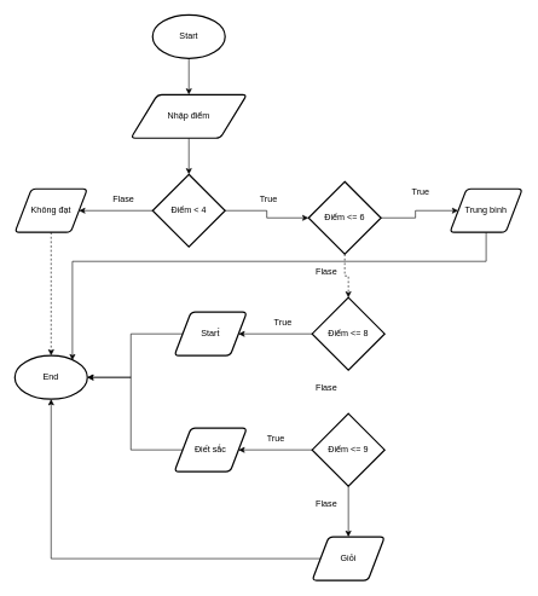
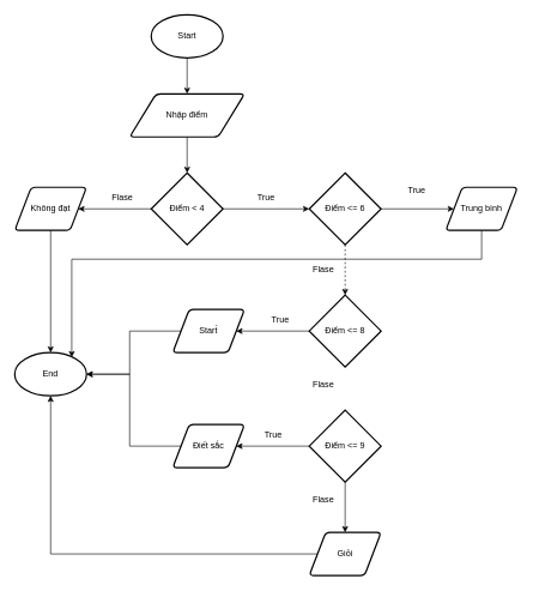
- <mxCell id="14" value="Điểm &amp;lt;= 6" style="strokeWidth=2;html=1;shape=mxgraph.flowchart.decision;whiteSpace=wrap;" vertex="1" parent="1"><mxGeometry x="425" y="250" width="100" height="100" as="geometry" /></mxCell>
+ <mxCell id="14" value="Điểm &amp;lt;= 6" style="strokeWidth=2;html=1;shape=mxgraph.flowchart.decision;whiteSpace=wrap;" vertex="1" parent="1"><mxGeometry x="430" y="240" width="100" height="100" as="geometry" /></mxCell>
- <mxCell id="33" style="edgeStyle=orthogonalEdgeStyle;rounded=0;orthogonalLoop=1;jettySize=auto;html=1;entryX=0.5;entryY=0;entryDx=0;entryDy=0;entryPerimeter=0;dashed=1;" edge="1" parent="1" source="10" target="6"><mxGeometry relative="1" as="geometry" /></mxCell>
+ <mxCell id="33" style="edgeStyle=orthogonalEdgeStyle;rounded=0;orthogonalLoop=1;jettySize=auto;html=1;entryX=0.5;entryY=0;entryDx=0;entryDy=0;entryPerimeter=0;" edge="1" parent="1" source="10" target="6"><mxGeometry relative="1" as="geometry" /></mxCell>
